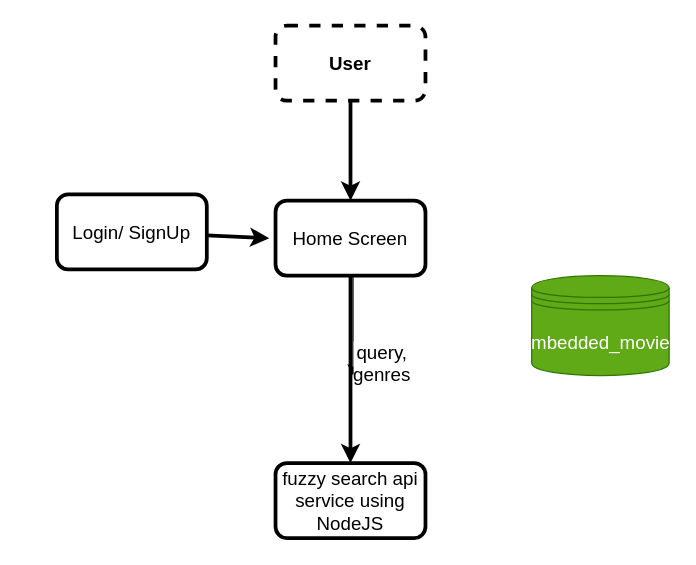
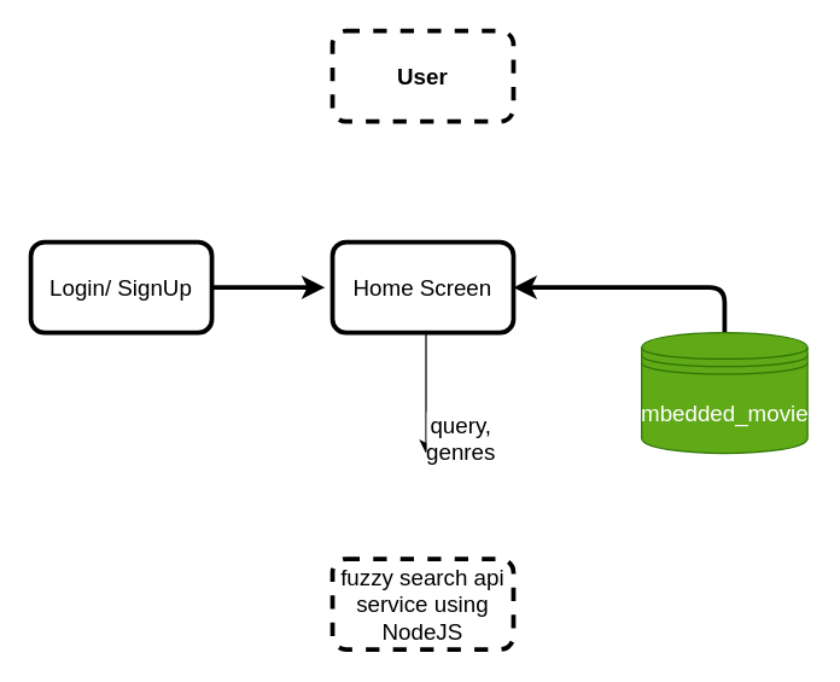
- <mxCell id="2" value="" style="edgeStyle=none;html=1;strokeWidth=3;" parent="1" source="3" target="6" edge="1"><mxGeometry relative="1" as="geometry" /></mxCell>
- <mxCell id="8" value="&lt;font style=&quot;font-size: 15px;&quot;&gt;Login/ SignUp&lt;/font&gt;" style="whiteSpace=wrap;html=1;rounded=1;strokeWidth=3;" parent="1" vertex="1"><mxGeometry x="45" y="155" width="120" height="60" as="geometry" /></mxCell>
+ <mxCell id="8" value="&lt;font style=&quot;font-size: 15px;&quot;&gt;Login/ SignUp&lt;/font&gt;" style="whiteSpace=wrap;html=1;rounded=1;strokeWidth=3;" parent="1" vertex="1"><mxGeometry x="20" y="160" width="120" height="60" as="geometry" /></mxCell>
+ <mxCell id="10" style="edgeStyle=none;html=1;entryX=1;entryY=0.5;entryDx=0;entryDy=0;strokeWidth=3;" parent="1" source="11" target="6" edge="1"><mxGeometry relative="1" as="geometry"><Array as="points"><mxPoint x="480" y="190" /></Array></mxGeometry></mxCell>
- <mxCell id="5" value="" style="edgeStyle=none;html=1;strokeWidth=3;" edge="1" parent="1" source="6" target="9"><mxGeometry relative="1" as="geometry" /></mxCell>
- <mxCell id="9" value="&lt;font style=&quot;font-size: 15px;&quot;&gt;fuzzy search api&lt;br&gt;service using NodeJS&lt;/font&gt;" style="whiteSpace=wrap;html=1;rounded=1;strokeWidth=3;" parent="1" vertex="1"><mxGeometry x="220" y="370" width="120" height="60" as="geometry" /></mxCell>
+ <mxCell id="9" value="&lt;font style=&quot;font-size: 15px;&quot;&gt;fuzzy search api&lt;br&gt;service using NodeJS&lt;/font&gt;" style="whiteSpace=wrap;html=1;rounded=1;strokeWidth=3;dashed=1;" parent="1" vertex="1"><mxGeometry x="220" y="370" width="120" height="60" as="geometry" /></mxCell>
